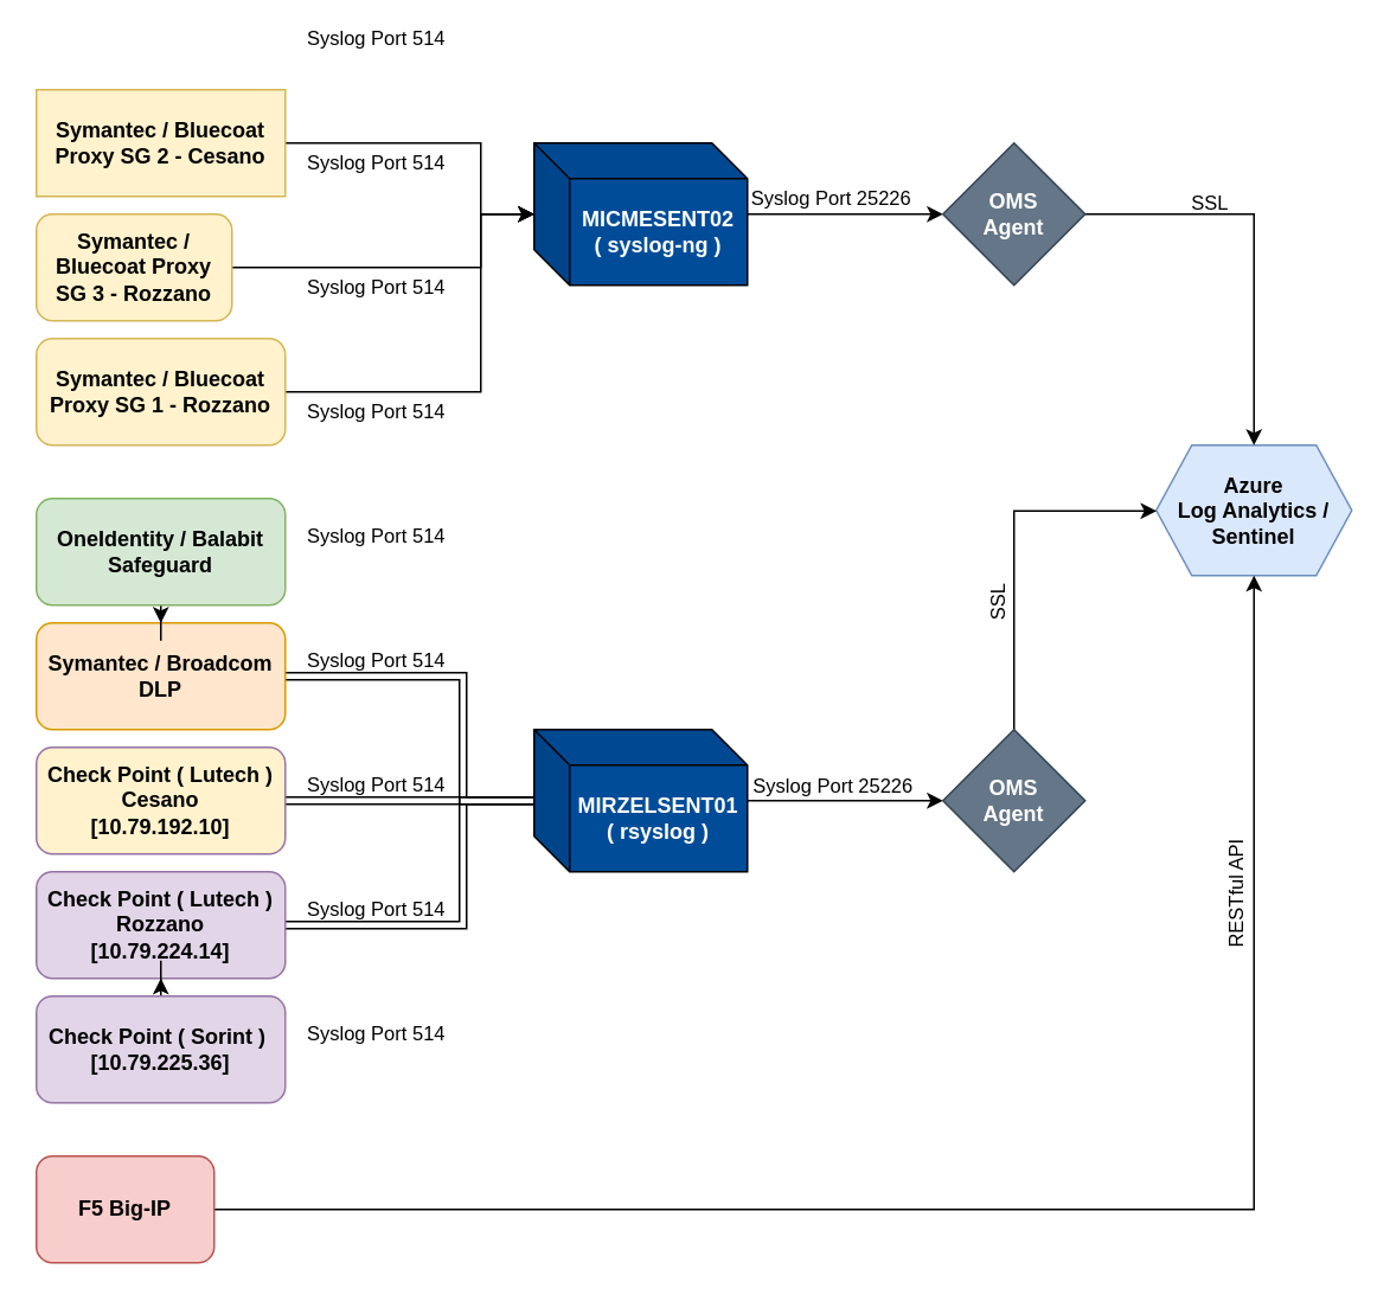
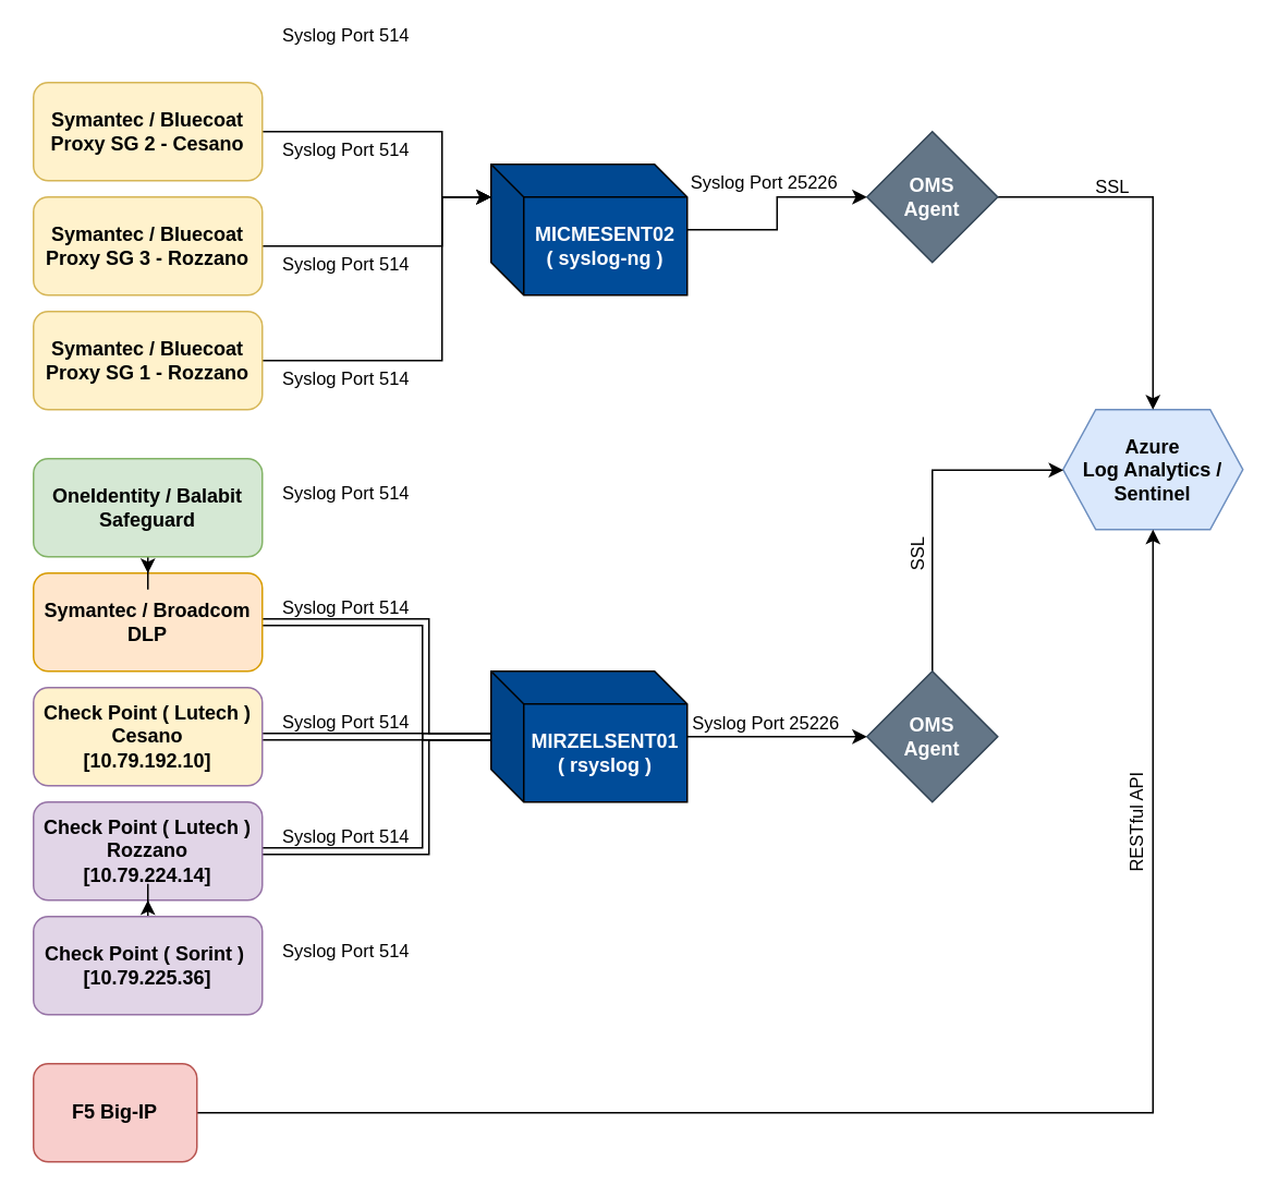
- <mxCell id="3" value="Symantec / Bluecoat Proxy SG 2 - Cesano" style="whiteSpace=wrap;html=1;fontSize=12;glass=0;strokeWidth=1;shadow=0;fillColor=#fff2cc;fontStyle=1;strokeColor=#d6b656;rounded=0;" vertex="1" parent="1"><mxGeometry x="20" y="50" width="140" height="60" as="geometry" /></mxCell>
+ <mxCell id="3" value="Symantec / Bluecoat Proxy SG 2 - Cesano" style="rounded=1;whiteSpace=wrap;html=1;fontSize=12;glass=0;strokeWidth=1;shadow=0;fillColor=#fff2cc;fontStyle=1;strokeColor=#d6b656;" vertex="1" parent="1"><mxGeometry x="20" y="50" width="140" height="60" as="geometry" /></mxCell>
- <mxCell id="17" value="MICMESENT02&lt;br&gt;( syslog-ng )" style="shape=cube;whiteSpace=wrap;html=1;boundedLbl=1;backgroundOutline=1;darkOpacity=0.05;darkOpacity2=0.1;fontColor=#FFFFFF;fillColor=#004C99;fontStyle=1" vertex="1" parent="1"><mxGeometry x="300" y="80" width="120" height="80" as="geometry" /></mxCell>
+ <mxCell id="17" value="MICMESENT02&lt;br&gt;( syslog-ng )" style="shape=cube;whiteSpace=wrap;html=1;boundedLbl=1;backgroundOutline=1;darkOpacity=0.05;darkOpacity2=0.1;fontColor=#FFFFFF;fillColor=#004C99;fontStyle=1" vertex="1" parent="1"><mxGeometry x="300" y="100" width="120" height="80" as="geometry" /></mxCell>
- <mxCell id="5" value="Symantec / Bluecoat Proxy SG 3 - Rozzano" style="rounded=1;whiteSpace=wrap;html=1;fontSize=12;glass=0;strokeWidth=1;shadow=0;fillColor=#fff2cc;fontStyle=1;strokeColor=#d6b656;" vertex="1" parent="1"><mxGeometry x="20" y="120" width="110" height="60" as="geometry" /></mxCell>
+ <mxCell id="5" value="Symantec / Bluecoat Proxy SG 3 - Rozzano" style="rounded=1;whiteSpace=wrap;html=1;fontSize=12;glass=0;strokeWidth=1;shadow=0;fillColor=#fff2cc;fontStyle=1;strokeColor=#d6b656;" vertex="1" parent="1"><mxGeometry x="20" y="120" width="140" height="60" as="geometry" /></mxCell>
